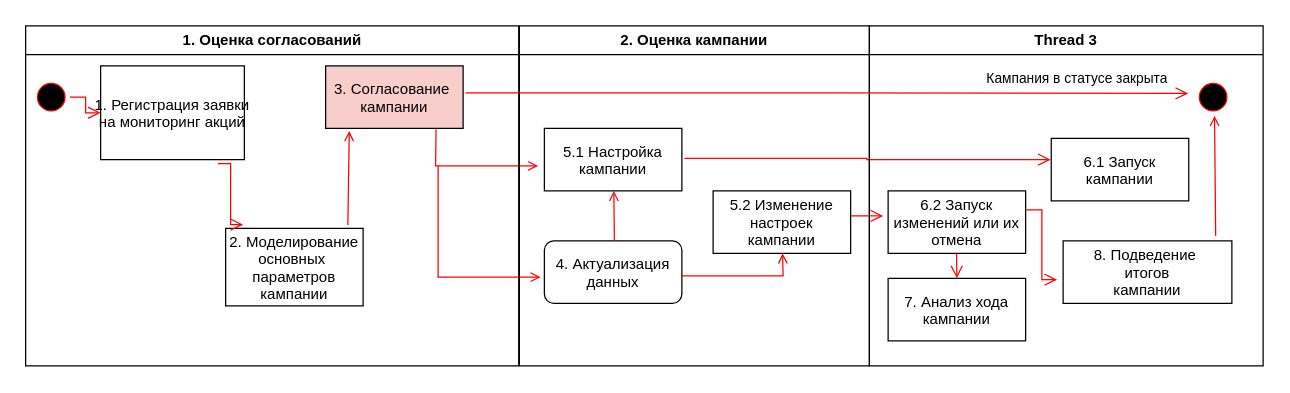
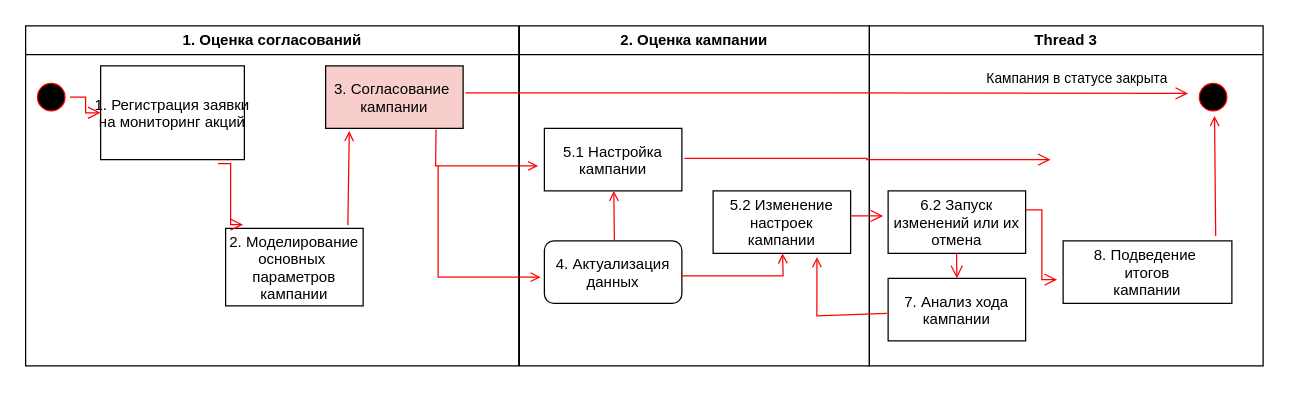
- <mxCell id="21" value="6.1 Запуск &#10;кампании" style="" vertex="1" parent="19"><mxGeometry x="145.5" y="90" width="110" height="50" as="geometry" /></mxCell>
+ <mxCell id="31" value="" style="endArrow=open;strokeColor=#FF0000;endFill=1;rounded=0;exitX=-0.009;exitY=0.56;exitDx=0;exitDy=0;exitPerimeter=0;entryX=0.755;entryY=1.06;entryDx=0;entryDy=0;entryPerimeter=0;" edge="1" parent="1" source="23" target="15"><mxGeometry relative="1" as="geometry"><mxPoint x="613" y="252" as="sourcePoint" /><mxPoint x="695" y="341.05" as="targetPoint" /><Array as="points"><mxPoint x="653" y="252" /></Array></mxGeometry></mxCell>
